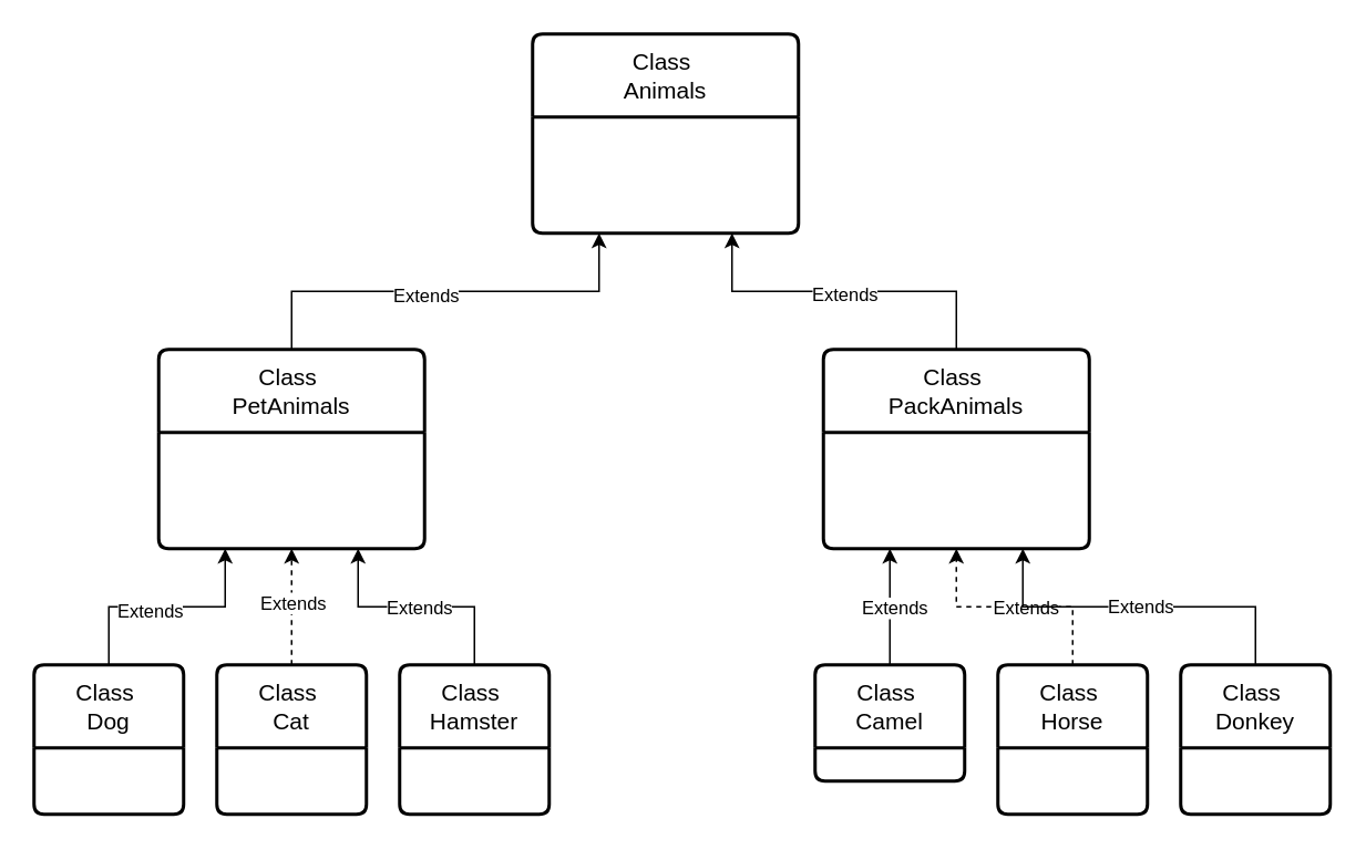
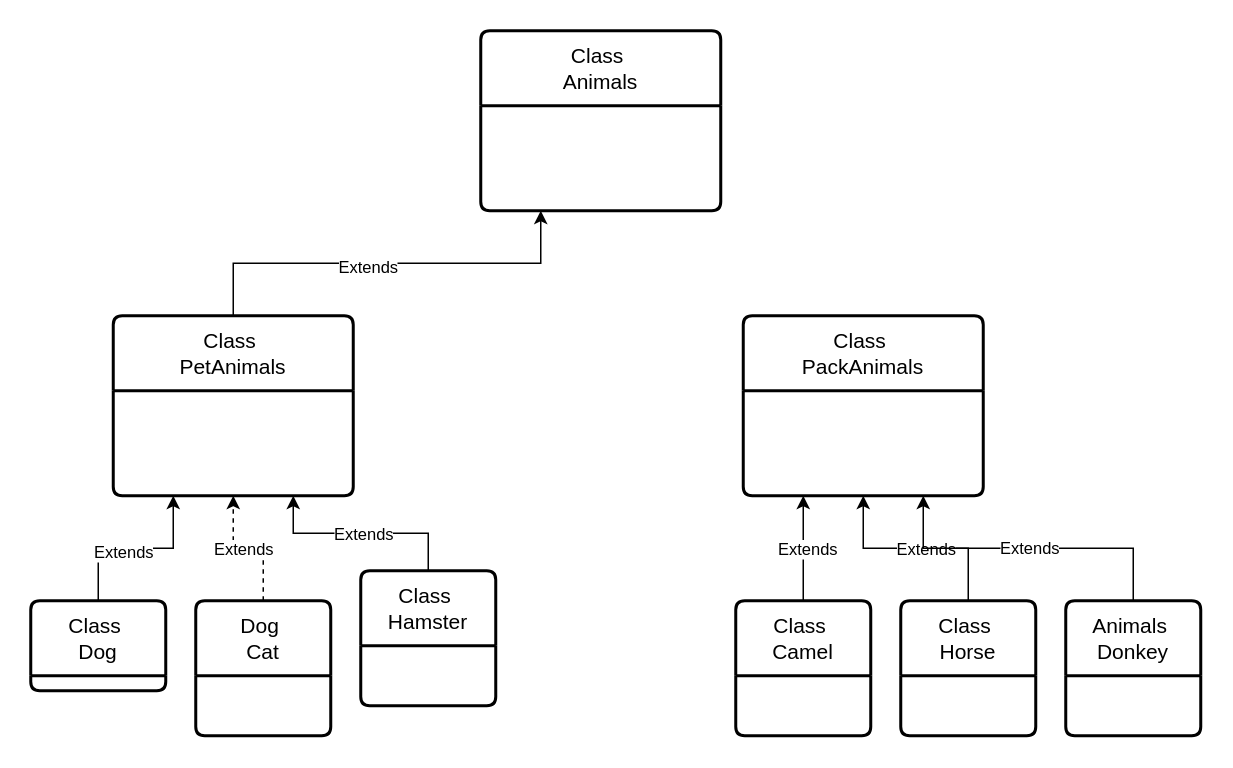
- <mxCell id="6" style="edgeStyle=orthogonalEdgeStyle;rounded=0;orthogonalLoop=1;jettySize=auto;html=1;exitX=0.5;exitY=0;exitDx=0;exitDy=0;entryX=0.75;entryY=1;entryDx=0;entryDy=0;" edge="1" parent="1" source="8" target="2"><mxGeometry relative="1" as="geometry" /></mxCell>
- <mxCell id="7" value="Extends" style="edgeLabel;html=1;align=center;verticalAlign=middle;resizable=0;points=[];" vertex="1" connectable="0" parent="6"><mxGeometry x="0.004" y="1" relative="1" as="geometry"><mxPoint as="offset" /></mxGeometry></mxCell>
- <mxCell id="5" value="Class&amp;nbsp;&lt;div&gt;PetAnimals&lt;/div&gt;" style="swimlane;childLayout=stackLayout;horizontal=1;startSize=50;horizontalStack=0;rounded=1;fontSize=14;fontStyle=0;strokeWidth=2;resizeParent=0;resizeLast=1;shadow=0;dashed=0;align=center;arcSize=4;whiteSpace=wrap;html=1;" vertex="1" parent="1"><mxGeometry x="95" y="210" width="160" height="120" as="geometry" /></mxCell>
+ <mxCell id="5" value="Class&amp;nbsp;&lt;div&gt;PetAnimals&lt;/div&gt;" style="swimlane;childLayout=stackLayout;horizontal=1;startSize=50;horizontalStack=0;rounded=1;fontSize=14;fontStyle=0;strokeWidth=2;resizeParent=0;resizeLast=1;shadow=0;dashed=0;align=center;arcSize=4;whiteSpace=wrap;html=1;" vertex="1" parent="1"><mxGeometry x="75" y="210" width="160" height="120" as="geometry" /></mxCell>
- <mxCell id="21" style="edgeStyle=orthogonalEdgeStyle;rounded=0;orthogonalLoop=1;jettySize=auto;html=1;exitX=0.5;exitY=0;exitDx=0;exitDy=0;entryX=0.5;entryY=1;entryDx=0;entryDy=0;dashed=1;" edge="1" parent="1" source="23" target="8"><mxGeometry relative="1" as="geometry" /></mxCell>
+ <mxCell id="21" style="edgeStyle=orthogonalEdgeStyle;rounded=0;orthogonalLoop=1;jettySize=auto;html=1;exitX=0.5;exitY=0;exitDx=0;exitDy=0;entryX=0.5;entryY=1;entryDx=0;entryDy=0;" edge="1" parent="1" source="23" target="8"><mxGeometry relative="1" as="geometry" /></mxCell>
- <mxCell id="14" value="Class&amp;nbsp;&lt;div&gt;Cat&lt;/div&gt;" style="swimlane;childLayout=stackLayout;horizontal=1;startSize=50;horizontalStack=0;rounded=1;fontSize=14;fontStyle=0;strokeWidth=2;resizeParent=0;resizeLast=1;shadow=0;dashed=0;align=center;arcSize=4;whiteSpace=wrap;html=1;" vertex="1" parent="1"><mxGeometry x="130" y="400" width="90" height="90" as="geometry" /></mxCell>
+ <mxCell id="14" value="Dog&amp;nbsp;&lt;div&gt;Cat&lt;/div&gt;" style="swimlane;childLayout=stackLayout;horizontal=1;startSize=50;horizontalStack=0;rounded=1;fontSize=14;fontStyle=0;strokeWidth=2;resizeParent=0;resizeLast=1;shadow=0;dashed=0;align=center;arcSize=4;whiteSpace=wrap;html=1;" vertex="1" parent="1"><mxGeometry x="130" y="400" width="90" height="90" as="geometry" /></mxCell>
- <mxCell id="26" value="Class&amp;nbsp;&lt;div&gt;Donkey&lt;/div&gt;" style="swimlane;childLayout=stackLayout;horizontal=1;startSize=50;horizontalStack=0;rounded=1;fontSize=14;fontStyle=0;strokeWidth=2;resizeParent=0;resizeLast=1;shadow=0;dashed=0;align=center;arcSize=4;whiteSpace=wrap;html=1;" vertex="1" parent="1"><mxGeometry x="710" y="400" width="90" height="90" as="geometry" /></mxCell>
+ <mxCell id="26" value="Animals&amp;nbsp;&lt;div&gt;Donkey&lt;/div&gt;" style="swimlane;childLayout=stackLayout;horizontal=1;startSize=50;horizontalStack=0;rounded=1;fontSize=14;fontStyle=0;strokeWidth=2;resizeParent=0;resizeLast=1;shadow=0;dashed=0;align=center;arcSize=4;whiteSpace=wrap;html=1;" vertex="1" parent="1"><mxGeometry x="710" y="400" width="90" height="90" as="geometry" /></mxCell>
- <mxCell id="20" value="Class&amp;nbsp;&lt;div&gt;Camel&lt;/div&gt;" style="swimlane;childLayout=stackLayout;horizontal=1;startSize=50;horizontalStack=0;rounded=1;fontSize=14;fontStyle=0;strokeWidth=2;resizeParent=0;resizeLast=1;shadow=0;dashed=0;align=center;arcSize=4;whiteSpace=wrap;html=1;" vertex="1" parent="1"><mxGeometry x="490" y="400" width="90" height="70" as="geometry" /></mxCell>
+ <mxCell id="20" value="Class&amp;nbsp;&lt;div&gt;Camel&lt;/div&gt;" style="swimlane;childLayout=stackLayout;horizontal=1;startSize=50;horizontalStack=0;rounded=1;fontSize=14;fontStyle=0;strokeWidth=2;resizeParent=0;resizeLast=1;shadow=0;dashed=0;align=center;arcSize=4;whiteSpace=wrap;html=1;" vertex="1" parent="1"><mxGeometry x="490" y="400" width="90" height="90" as="geometry" /></mxCell>
- <mxCell id="11" value="Class&amp;nbsp;&lt;div&gt;Dog&lt;/div&gt;" style="swimlane;childLayout=stackLayout;horizontal=1;startSize=50;horizontalStack=0;rounded=1;fontSize=14;fontStyle=0;strokeWidth=2;resizeParent=0;resizeLast=1;shadow=0;dashed=0;align=center;arcSize=4;whiteSpace=wrap;html=1;" vertex="1" parent="1"><mxGeometry x="20" y="400" width="90" height="90" as="geometry" /></mxCell>
+ <mxCell id="11" value="Class&amp;nbsp;&lt;div&gt;Dog&lt;/div&gt;" style="swimlane;childLayout=stackLayout;horizontal=1;startSize=50;horizontalStack=0;rounded=1;fontSize=14;fontStyle=0;strokeWidth=2;resizeParent=0;resizeLast=1;shadow=0;dashed=0;align=center;arcSize=4;whiteSpace=wrap;html=1;" vertex="1" parent="1"><mxGeometry x="20" y="400" width="90" height="60" as="geometry" /></mxCell>
- <mxCell id="17" value="Class&amp;nbsp;&lt;div&gt;Hamster&lt;/div&gt;" style="swimlane;childLayout=stackLayout;horizontal=1;startSize=50;horizontalStack=0;rounded=1;fontSize=14;fontStyle=0;strokeWidth=2;resizeParent=0;resizeLast=1;shadow=0;dashed=0;align=center;arcSize=4;whiteSpace=wrap;html=1;" vertex="1" parent="1"><mxGeometry x="240" y="400" width="90" height="90" as="geometry" /></mxCell>
+ <mxCell id="17" value="Class&amp;nbsp;&lt;div&gt;Hamster&lt;/div&gt;" style="swimlane;childLayout=stackLayout;horizontal=1;startSize=50;horizontalStack=0;rounded=1;fontSize=14;fontStyle=0;strokeWidth=2;resizeParent=0;resizeLast=1;shadow=0;dashed=0;align=center;arcSize=4;whiteSpace=wrap;html=1;" vertex="1" parent="1"><mxGeometry x="240" y="380" width="90" height="90" as="geometry" /></mxCell>
